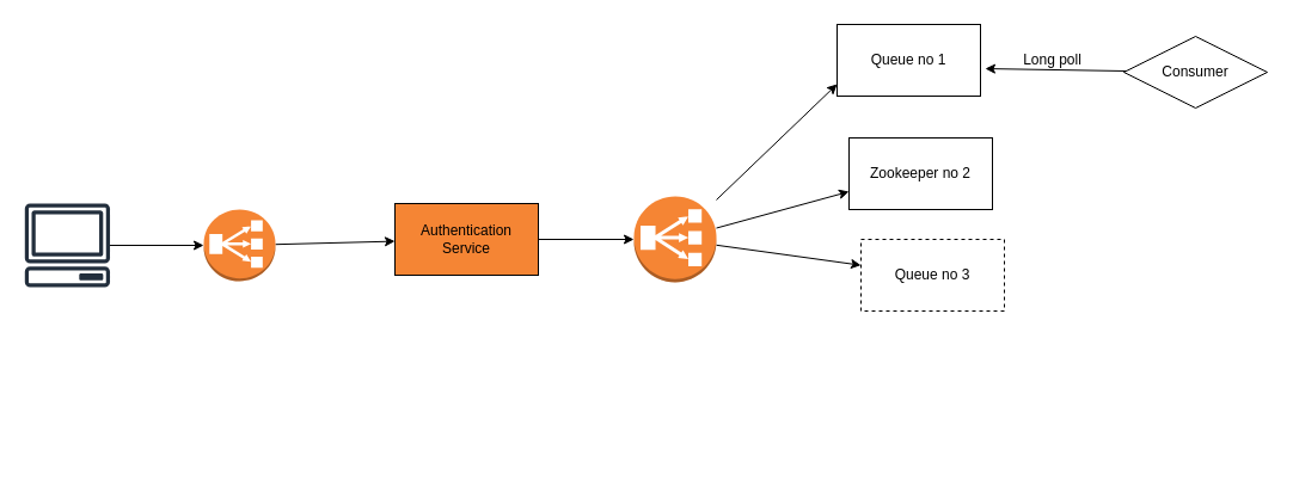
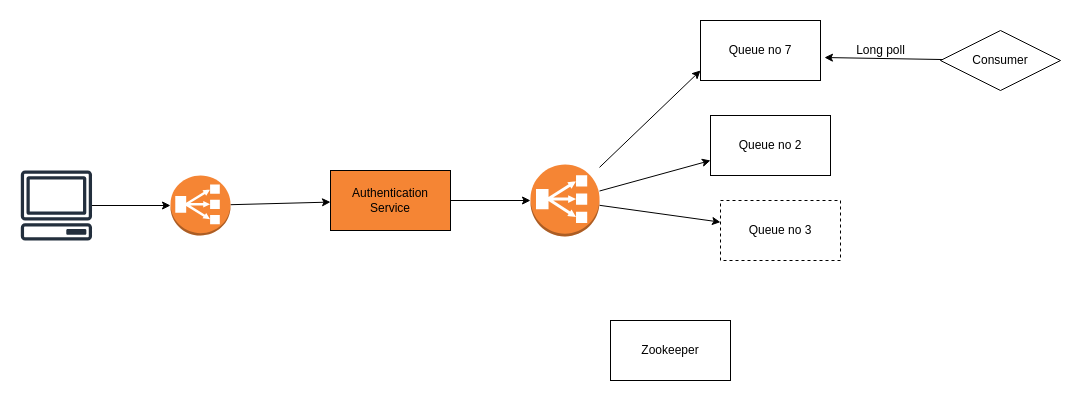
- <mxCell id="14" value="Queue no 1" style="rounded=0;whiteSpace=wrap;html=1;" vertex="1" parent="1"><mxGeometry x="700" y="20" width="120" height="60" as="geometry" /></mxCell>
+ <mxCell id="14" value="Queue no 7" style="rounded=0;whiteSpace=wrap;html=1;" vertex="1" parent="1"><mxGeometry x="700" y="20" width="120" height="60" as="geometry" /></mxCell>
- <mxCell id="13" value="Zookeeper no 2" style="rounded=0;whiteSpace=wrap;html=1;" vertex="1" parent="1"><mxGeometry x="710" y="115" width="120" height="60" as="geometry" /></mxCell>
+ <mxCell id="13" value="Queue no 2" style="rounded=0;whiteSpace=wrap;html=1;" vertex="1" parent="1"><mxGeometry x="710" y="115" width="120" height="60" as="geometry" /></mxCell>
+ <mxCell id="18" value="Zookeeper" style="rounded=0;whiteSpace=wrap;html=1;" vertex="1" parent="1"><mxGeometry x="610" y="320" width="120" height="60" as="geometry" /></mxCell>
